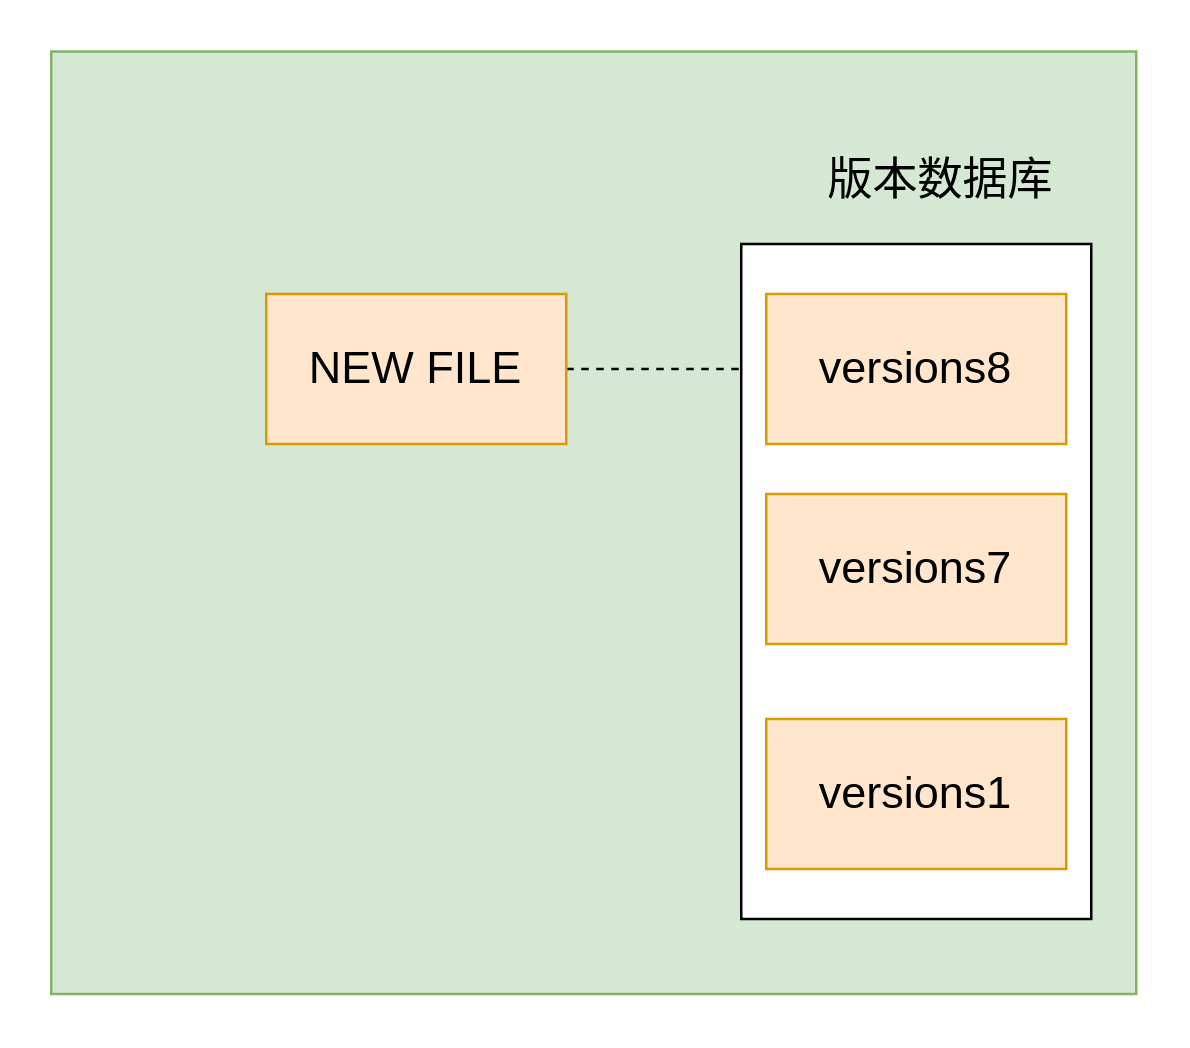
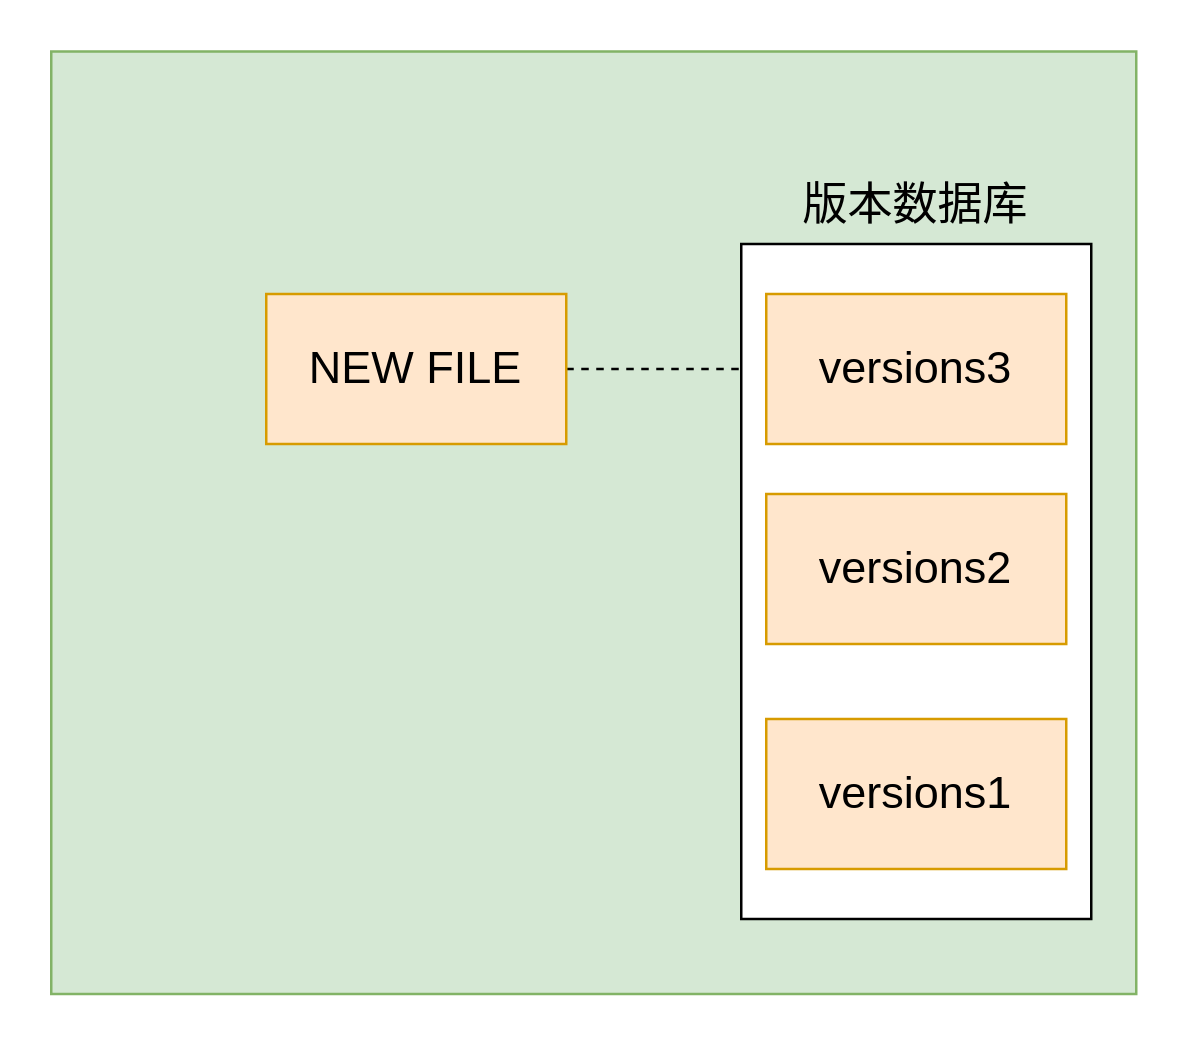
- <mxCell id="6" value="&lt;font style=&quot;font-size: 18px&quot;&gt;版本数据库&lt;/font&gt;" style="text;html=1;strokeColor=none;fillColor=none;align=center;verticalAlign=middle;whiteSpace=wrap;rounded=0;" vertex="1" parent="1"><mxGeometry x="321" y="57" width="110" height="30" as="geometry" /></mxCell>
+ <mxCell id="6" value="&lt;font style=&quot;font-size: 18px&quot;&gt;版本数据库&lt;/font&gt;" style="text;html=1;strokeColor=none;fillColor=none;align=center;verticalAlign=middle;whiteSpace=wrap;rounded=0;" vertex="1" parent="1"><mxGeometry x="311" y="67" width="110" height="30" as="geometry" /></mxCell>
- <mxCell id="7" value="&lt;font style=&quot;font-size: 18px&quot;&gt;versions8&lt;/font&gt;" style="rounded=0;whiteSpace=wrap;html=1;fillColor=#ffe6cc;strokeColor=#d79b00;" vertex="1" parent="1"><mxGeometry x="306" y="117" width="120" height="60" as="geometry" /></mxCell>
+ <mxCell id="7" value="&lt;font style=&quot;font-size: 18px&quot;&gt;versions3&lt;/font&gt;" style="rounded=0;whiteSpace=wrap;html=1;fillColor=#ffe6cc;strokeColor=#d79b00;" vertex="1" parent="1"><mxGeometry x="306" y="117" width="120" height="60" as="geometry" /></mxCell>
- <mxCell id="8" value="&lt;font style=&quot;font-size: 18px&quot;&gt;versions7&lt;/font&gt;" style="rounded=0;whiteSpace=wrap;html=1;fillColor=#ffe6cc;strokeColor=#d79b00;" vertex="1" parent="1"><mxGeometry x="306" y="197" width="120" height="60" as="geometry" /></mxCell>
+ <mxCell id="8" value="&lt;font style=&quot;font-size: 18px&quot;&gt;versions2&lt;/font&gt;" style="rounded=0;whiteSpace=wrap;html=1;fillColor=#ffe6cc;strokeColor=#d79b00;" vertex="1" parent="1"><mxGeometry x="306" y="197" width="120" height="60" as="geometry" /></mxCell>
